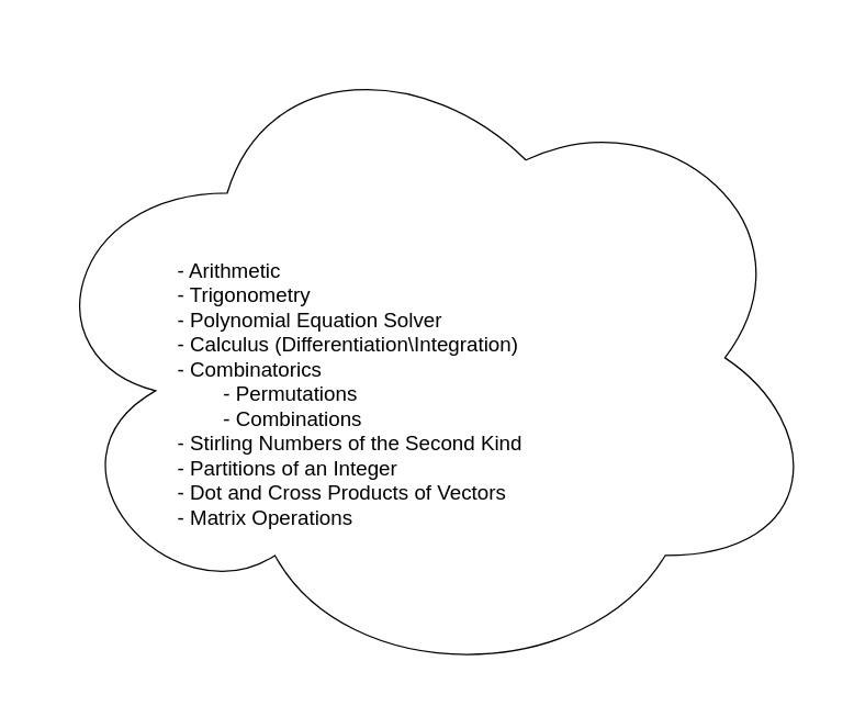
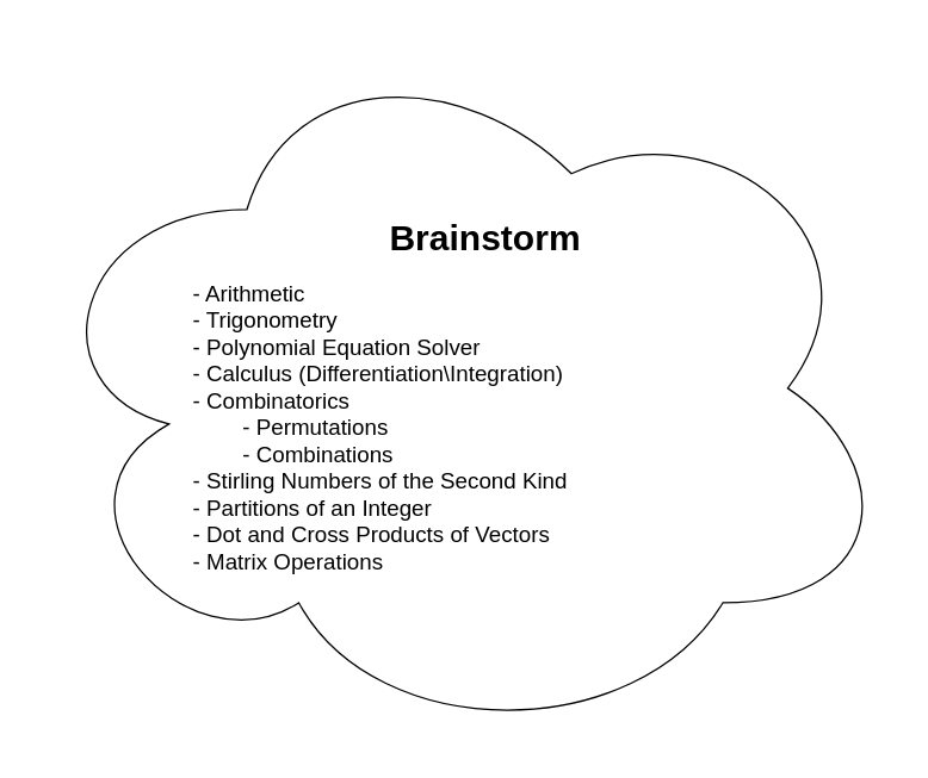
+ <mxCell id="3" value="&lt;h1&gt;Brainstorm&lt;/h1&gt;&lt;p&gt;&lt;br&gt;&lt;/p&gt;" style="text;html=1;strokeColor=none;fillColor=none;spacing=5;spacingTop=-20;whiteSpace=wrap;overflow=hidden;rounded=0;align=center;" vertex="1" parent="1"><mxGeometry x="125" y="140" width="400" height="40" as="geometry" /></mxCell>
